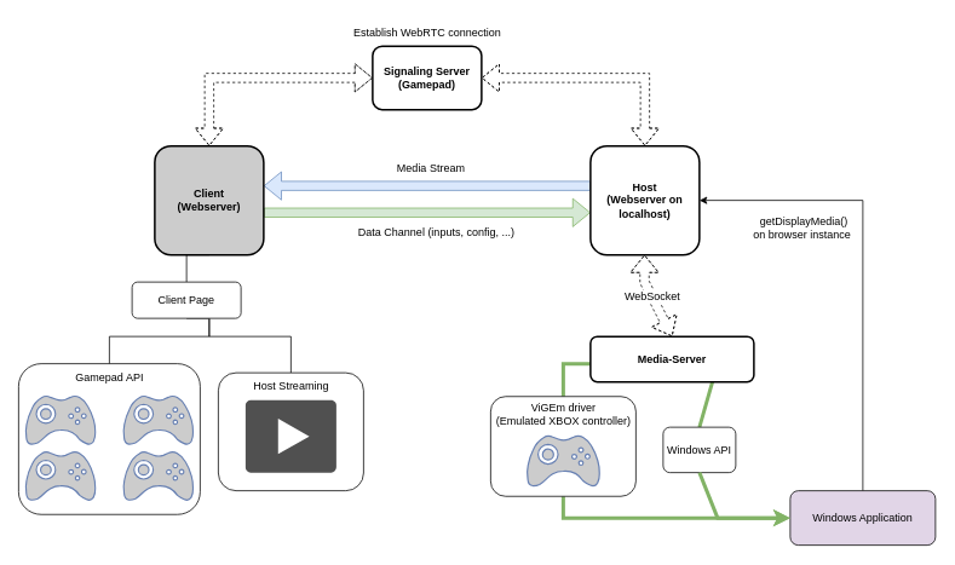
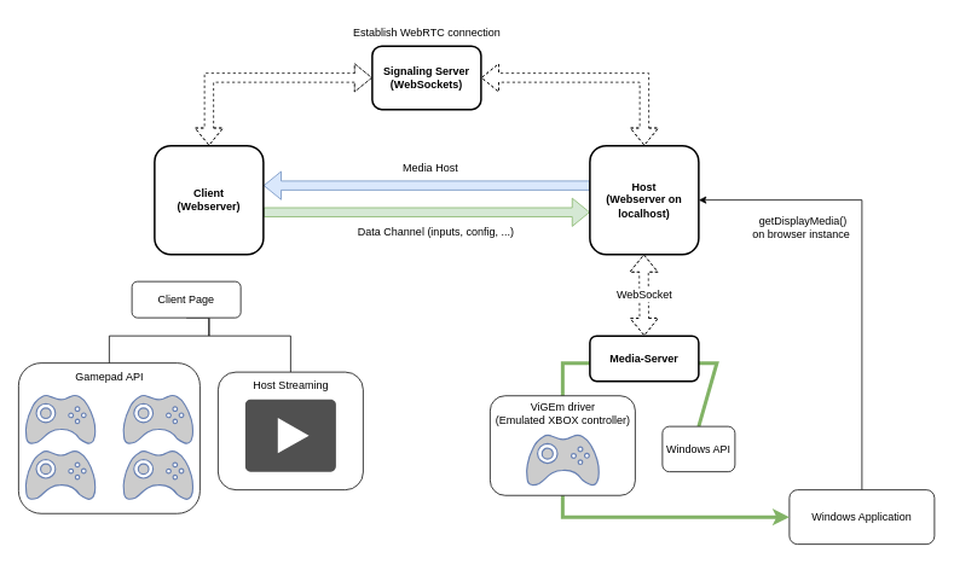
- <mxCell id="37" value="&lt;div&gt;Signaling Server&lt;/div&gt;(Gamepad)" style="rounded=1;whiteSpace=wrap;html=1;fontStyle=1;strokeWidth=2;" parent="1" vertex="1"><mxGeometry x="410" y="50" width="120" height="70" as="geometry" /></mxCell>
+ <mxCell id="37" value="&lt;div&gt;Signaling Server&lt;/div&gt;(WebSockets)" style="rounded=1;whiteSpace=wrap;html=1;fontStyle=1;strokeWidth=2;" parent="1" vertex="1"><mxGeometry x="410" y="50" width="120" height="70" as="geometry" /></mxCell>
- <mxCell id="17" value="Media Stream" style="text;html=1;align=center;verticalAlign=middle;resizable=0;points=[];autosize=1;strokeColor=none;fillColor=none;" parent="1" vertex="1"><mxGeometry x="424" y="170" width="100" height="30" as="geometry" /></mxCell>
+ <mxCell id="17" value="Media Host" style="text;html=1;align=center;verticalAlign=middle;resizable=0;points=[];autosize=1;strokeColor=none;fillColor=none;" parent="1" vertex="1"><mxGeometry x="424" y="170" width="100" height="30" as="geometry" /></mxCell>
- <mxCell id="36" value="&lt;div&gt;Client&lt;br&gt;&lt;/div&gt;&lt;div&gt;(Webserver)&lt;br&gt;&lt;/div&gt;" style="rounded=1;whiteSpace=wrap;html=1;fontStyle=1;strokeWidth=2;fillColor=#cccccc;" parent="1" vertex="1"><mxGeometry x="170" y="160" width="120" height="120" as="geometry" /></mxCell>
+ <mxCell id="36" value="&lt;div&gt;Client&lt;br&gt;&lt;/div&gt;&lt;div&gt;(Webserver)&lt;br&gt;&lt;/div&gt;" style="rounded=1;whiteSpace=wrap;html=1;fontStyle=1;strokeWidth=2;" parent="1" vertex="1"><mxGeometry x="170" y="160" width="120" height="120" as="geometry" /></mxCell>
- <mxCell id="3" style="edgeStyle=orthogonalEdgeStyle;rounded=0;orthogonalLoop=1;jettySize=auto;html=1;exitX=0.5;exitY=1;exitDx=0;exitDy=0;entryX=0.5;entryY=0;entryDx=0;entryDy=0;endArrow=none;endFill=0;" parent="1" source="36" target="15" edge="1"><mxGeometry relative="1" as="geometry" /></mxCell>
- <mxCell id="39" value="&lt;div&gt;Media-Server&lt;br&gt;&lt;/div&gt;" style="rounded=1;whiteSpace=wrap;html=1;fontStyle=1;strokeWidth=2;" vertex="1" parent="1"><mxGeometry x="650" y="370" width="180" height="50" as="geometry" /></mxCell>
+ <mxCell id="39" value="&lt;div&gt;Media-Server&lt;br&gt;&lt;/div&gt;" style="rounded=1;whiteSpace=wrap;html=1;fontStyle=1;strokeWidth=2;" vertex="1" parent="1"><mxGeometry x="650" y="370" width="120" height="50" as="geometry" /></mxCell>
- <mxCell id="12" value="" style="endArrow=classic;html=1;rounded=0;entryX=0;entryY=0.5;entryDx=0;entryDy=0;exitX=0.5;exitY=1;exitDx=0;exitDy=0;fillColor=#d5e8d4;strokeColor=#82b366;strokeWidth=4;" parent="1" source="11" target="5" edge="1"><mxGeometry width="50" height="50" relative="1" as="geometry"><mxPoint x="400" y="480" as="sourcePoint" /><mxPoint x="450" y="430" as="targetPoint" /><Array as="points"><mxPoint x="790" y="570" /></Array></mxGeometry></mxCell>
- <mxCell id="5" value="&lt;div&gt;Windows Application&lt;/div&gt;" style="rounded=1;whiteSpace=wrap;html=1;fillColor=#e1d5e7;" parent="1" vertex="1"><mxGeometry x="870" y="540" width="160" height="60" as="geometry" /></mxCell>
+ <mxCell id="5" value="&lt;div&gt;Windows Application&lt;/div&gt;" style="rounded=1;whiteSpace=wrap;html=1;" parent="1" vertex="1"><mxGeometry x="870" y="540" width="160" height="60" as="geometry" /></mxCell>
